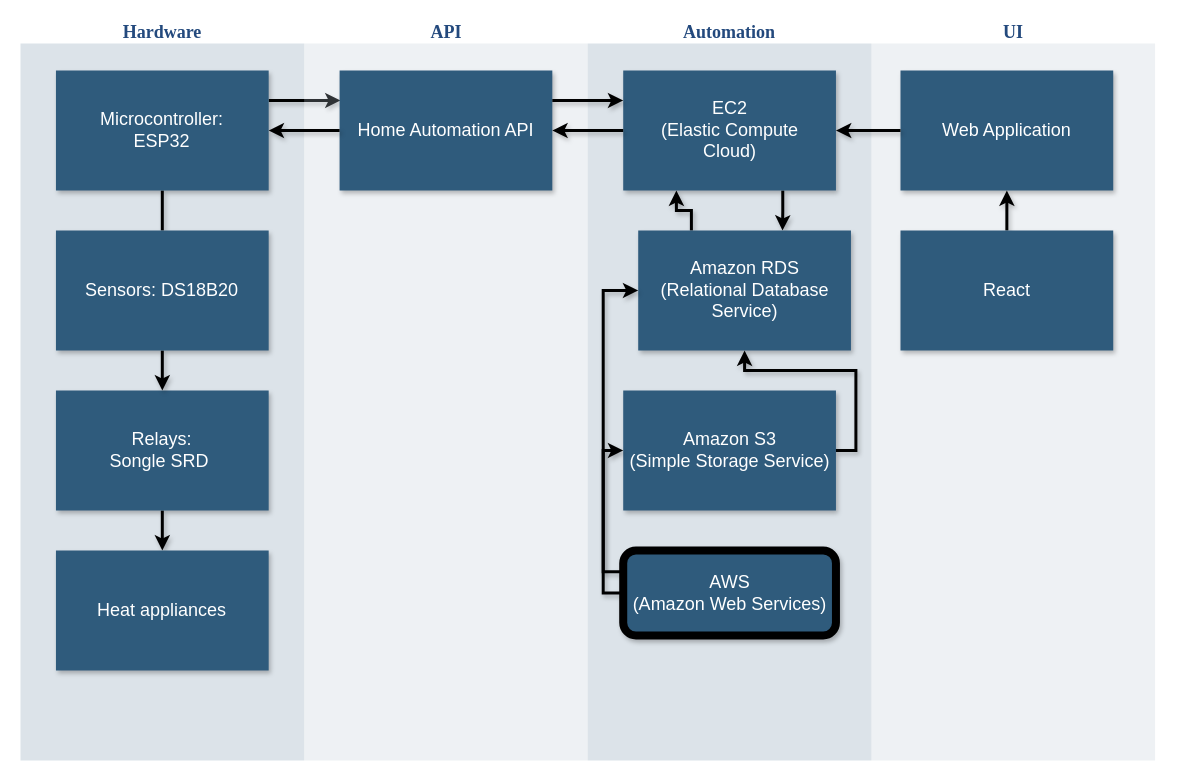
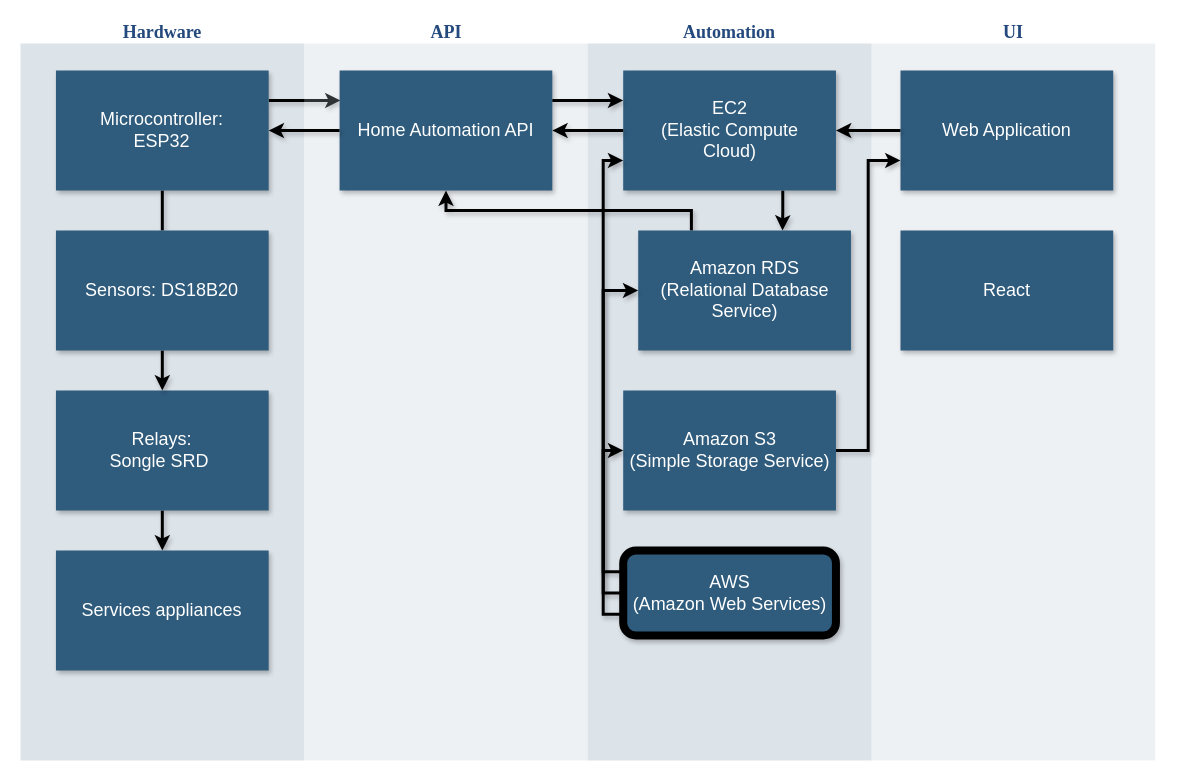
- <mxCell id="17" style="edgeStyle=orthogonalEdgeStyle;rounded=0;orthogonalLoop=1;jettySize=auto;html=1;exitX=0.25;exitY=0;exitDx=0;exitDy=0;entryX=0.25;entryY=1;entryDx=0;entryDy=0;curved=0;strokeWidth=3;jumpSize=6;shadow=1;flowAnimation=0;" edge="1" parent="13" source="18" target="15"><mxGeometry relative="1" as="geometry" /></mxCell>
+ <mxCell id="17" style="edgeStyle=orthogonalEdgeStyle;rounded=0;orthogonalLoop=1;jettySize=auto;html=1;exitX=0.25;exitY=0;exitDx=0;exitDy=0;curved=0;strokeWidth=3;jumpSize=6;shadow=1;flowAnimation=0;" edge="1" parent="13" source="18" target="12"><mxGeometry relative="1" as="geometry" /></mxCell>
- <mxCell id="25" style="edgeStyle=orthogonalEdgeStyle;rounded=0;orthogonalLoop=1;jettySize=auto;html=1;exitX=0.5;exitY=0;exitDx=0;exitDy=0;entryX=0.5;entryY=1;entryDx=0;entryDy=0;shadow=1;curved=0;strokeWidth=3;jumpSize=6;flowAnimation=0;" edge="1" parent="23" source="26" target="24"><mxGeometry relative="1" as="geometry" /></mxCell>
+ <mxCell id="20" style="edgeStyle=orthogonalEdgeStyle;rounded=0;orthogonalLoop=1;jettySize=auto;html=1;exitX=0;exitY=0.75;exitDx=0;exitDy=0;entryX=0;entryY=0.75;entryDx=0;entryDy=0;curved=0;strokeWidth=3;jumpSize=6;shadow=1;flowAnimation=0;" edge="1" parent="13" source="22" target="15"><mxGeometry relative="1" as="geometry" /></mxCell>
- <mxCell id="29" style="edgeStyle=orthogonalEdgeStyle;rounded=0;orthogonalLoop=1;jettySize=auto;html=1;exitX=1;exitY=0.5;exitDx=0;exitDy=0;curved=0;strokeWidth=3;jumpSize=6;shadow=1;flowAnimation=0;" edge="1" parent="1" source="16" target="18"><mxGeometry relative="1" as="geometry" /></mxCell>
+ <mxCell id="29" style="edgeStyle=orthogonalEdgeStyle;rounded=0;orthogonalLoop=1;jettySize=auto;html=1;exitX=1;exitY=0.5;exitDx=0;exitDy=0;entryX=0;entryY=0.75;entryDx=0;entryDy=0;curved=0;strokeWidth=3;jumpSize=6;shadow=1;flowAnimation=0;" edge="1" parent="1" source="16" target="24"><mxGeometry relative="1" as="geometry" /></mxCell>
- <mxCell id="8" value="&lt;font style=&quot;font-size: 18px;&quot;&gt;Heat appliances&lt;/font&gt;" style="whiteSpace=wrap;strokeColor=none;fillColor=#2f5b7c;shadow=1;fontColor=#FFFFFF;fontFamily=Helvetica;fontStyle=0;html=1;fontSize=12;spacing=6;verticalAlign=middle;" parent="2" vertex="1"><mxGeometry x="35.45" y="530" width="212.73" height="120" as="geometry" /></mxCell>
+ <mxCell id="8" value="&lt;font style=&quot;font-size: 18px;&quot;&gt;Services appliances&lt;/font&gt;" style="whiteSpace=wrap;strokeColor=none;fillColor=#2f5b7c;shadow=1;fontColor=#FFFFFF;fontFamily=Helvetica;fontStyle=0;html=1;fontSize=12;spacing=6;verticalAlign=middle;" parent="2" vertex="1"><mxGeometry x="35.45" y="530" width="212.73" height="120" as="geometry" /></mxCell>
